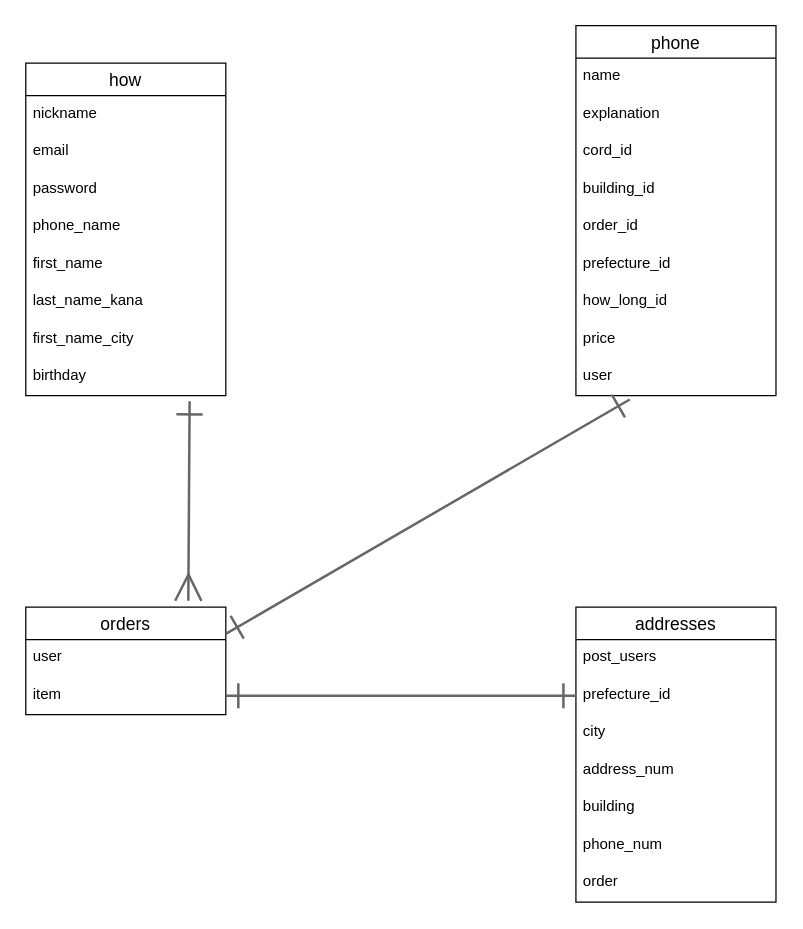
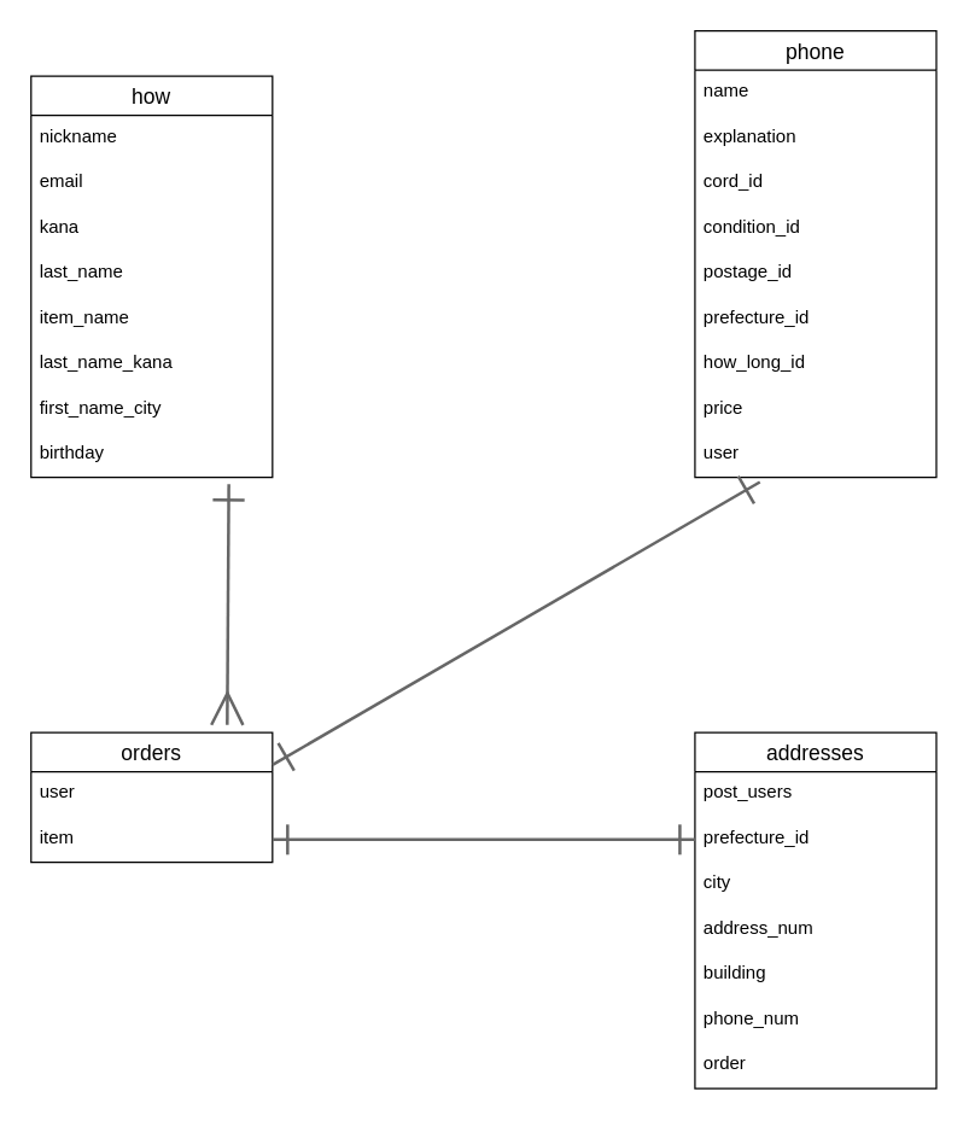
- <mxCell id="5" value="password" style="text;strokeColor=none;fillColor=none;spacingLeft=4;spacingRight=4;overflow=hidden;rotatable=0;points=[[0,0.5],[1,0.5]];portConstraint=eastwest;fontSize=12;" parent="2" vertex="1"><mxGeometry y="86" width="160" height="30" as="geometry" /></mxCell>
+ <mxCell id="5" value="kana" style="text;strokeColor=none;fillColor=none;spacingLeft=4;spacingRight=4;overflow=hidden;rotatable=0;points=[[0,0.5],[1,0.5]];portConstraint=eastwest;fontSize=12;" parent="2" vertex="1"><mxGeometry y="86" width="160" height="30" as="geometry" /></mxCell>
- <mxCell id="15" value="building_id" style="text;strokeColor=none;fillColor=none;spacingLeft=4;spacingRight=4;overflow=hidden;rotatable=0;points=[[0,0.5],[1,0.5]];portConstraint=eastwest;fontSize=12;" parent="11" vertex="1"><mxGeometry y="116" width="160" height="30" as="geometry" /></mxCell>
+ <mxCell id="15" value="condition_id" style="text;strokeColor=none;fillColor=none;spacingLeft=4;spacingRight=4;overflow=hidden;rotatable=0;points=[[0,0.5],[1,0.5]];portConstraint=eastwest;fontSize=12;" parent="11" vertex="1"><mxGeometry y="116" width="160" height="30" as="geometry" /></mxCell>
- <mxCell id="6" value="phone_name" style="text;strokeColor=none;fillColor=none;spacingLeft=4;spacingRight=4;overflow=hidden;rotatable=0;points=[[0,0.5],[1,0.5]];portConstraint=eastwest;fontSize=12;" parent="2" vertex="1"><mxGeometry y="116" width="160" height="30" as="geometry" /></mxCell>
+ <mxCell id="6" value="last_name" style="text;strokeColor=none;fillColor=none;spacingLeft=4;spacingRight=4;overflow=hidden;rotatable=0;points=[[0,0.5],[1,0.5]];portConstraint=eastwest;fontSize=12;" parent="2" vertex="1"><mxGeometry y="116" width="160" height="30" as="geometry" /></mxCell>
- <mxCell id="16" value="order_id" style="text;strokeColor=none;fillColor=none;spacingLeft=4;spacingRight=4;overflow=hidden;rotatable=0;points=[[0,0.5],[1,0.5]];portConstraint=eastwest;fontSize=12;" parent="11" vertex="1"><mxGeometry y="146" width="160" height="30" as="geometry" /></mxCell>
+ <mxCell id="16" value="postage_id" style="text;strokeColor=none;fillColor=none;spacingLeft=4;spacingRight=4;overflow=hidden;rotatable=0;points=[[0,0.5],[1,0.5]];portConstraint=eastwest;fontSize=12;" parent="11" vertex="1"><mxGeometry y="146" width="160" height="30" as="geometry" /></mxCell>
- <mxCell id="7" value="first_name" style="text;strokeColor=none;fillColor=none;spacingLeft=4;spacingRight=4;overflow=hidden;rotatable=0;points=[[0,0.5],[1,0.5]];portConstraint=eastwest;fontSize=12;" parent="2" vertex="1"><mxGeometry y="146" width="160" height="30" as="geometry" /></mxCell>
+ <mxCell id="7" value="item_name" style="text;strokeColor=none;fillColor=none;spacingLeft=4;spacingRight=4;overflow=hidden;rotatable=0;points=[[0,0.5],[1,0.5]];portConstraint=eastwest;fontSize=12;" parent="2" vertex="1"><mxGeometry y="146" width="160" height="30" as="geometry" /></mxCell>
